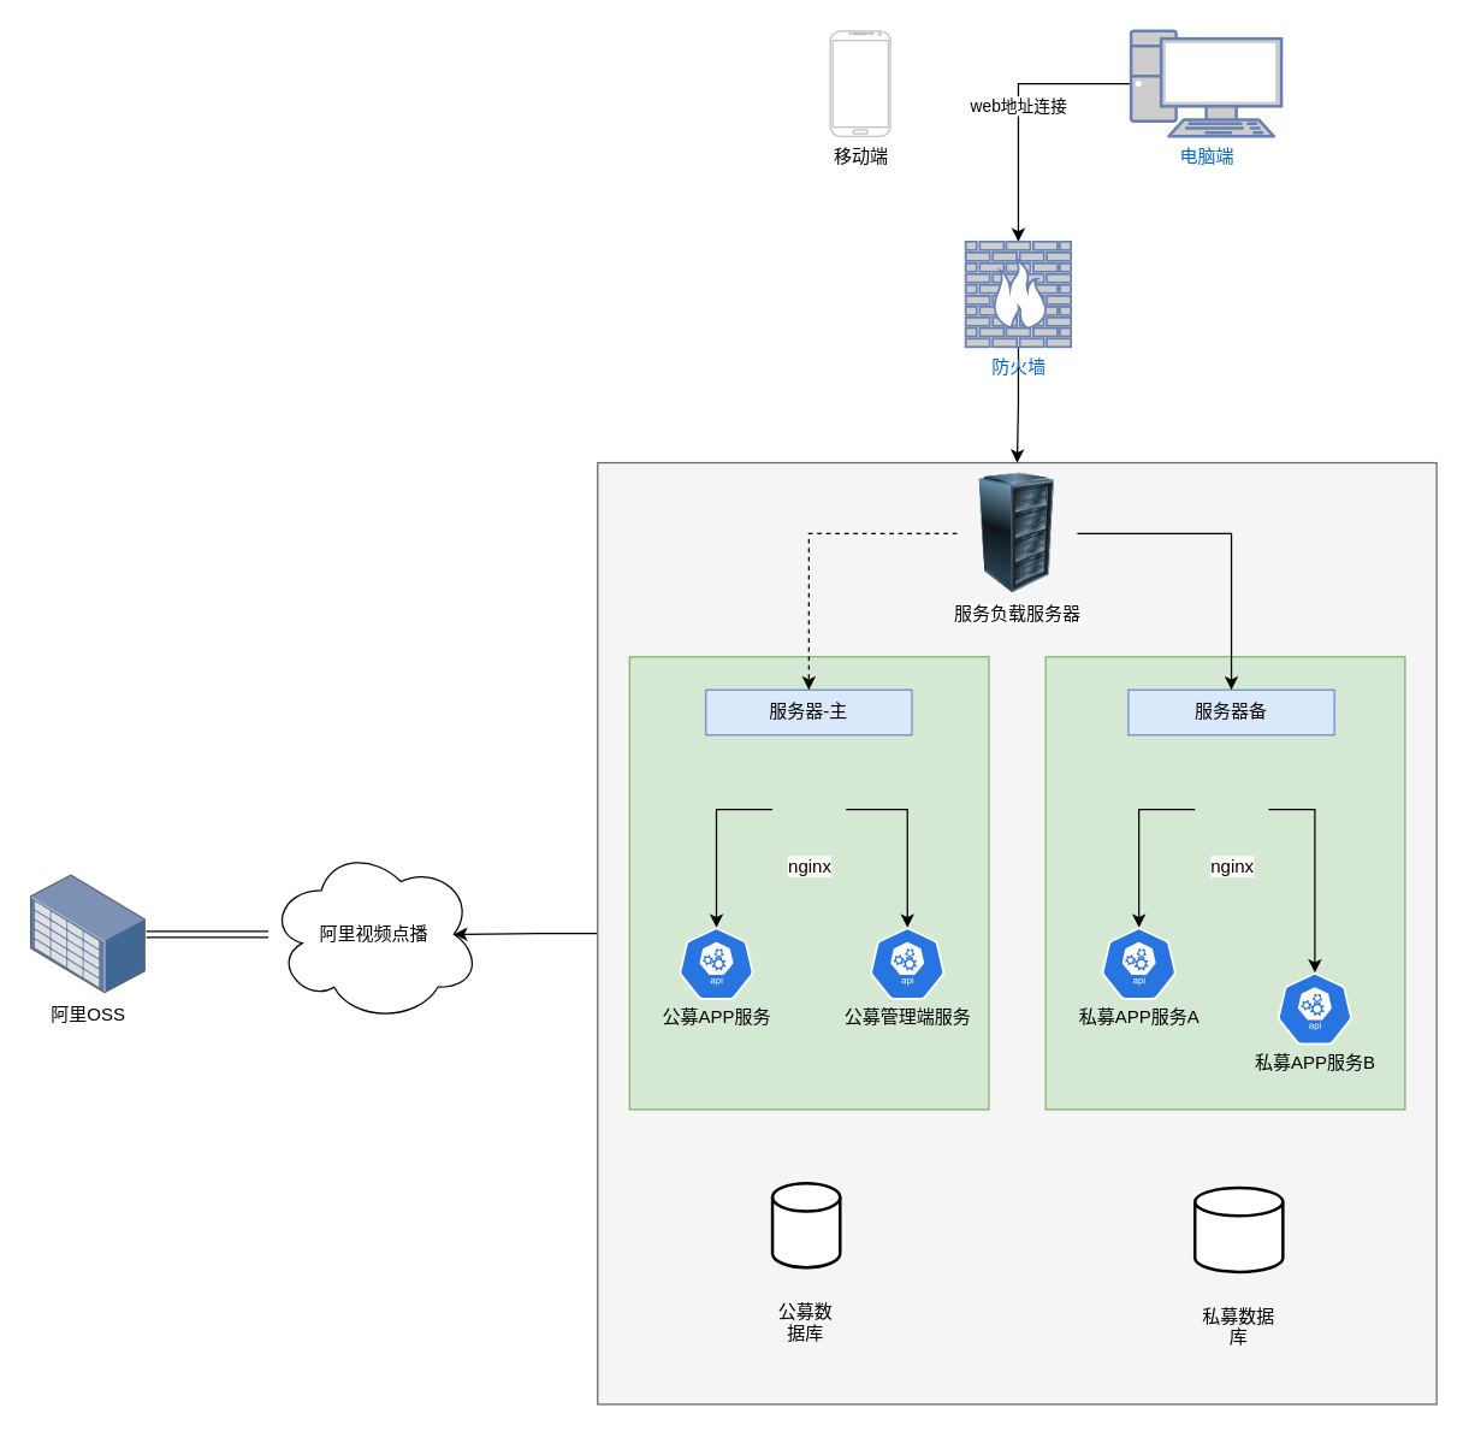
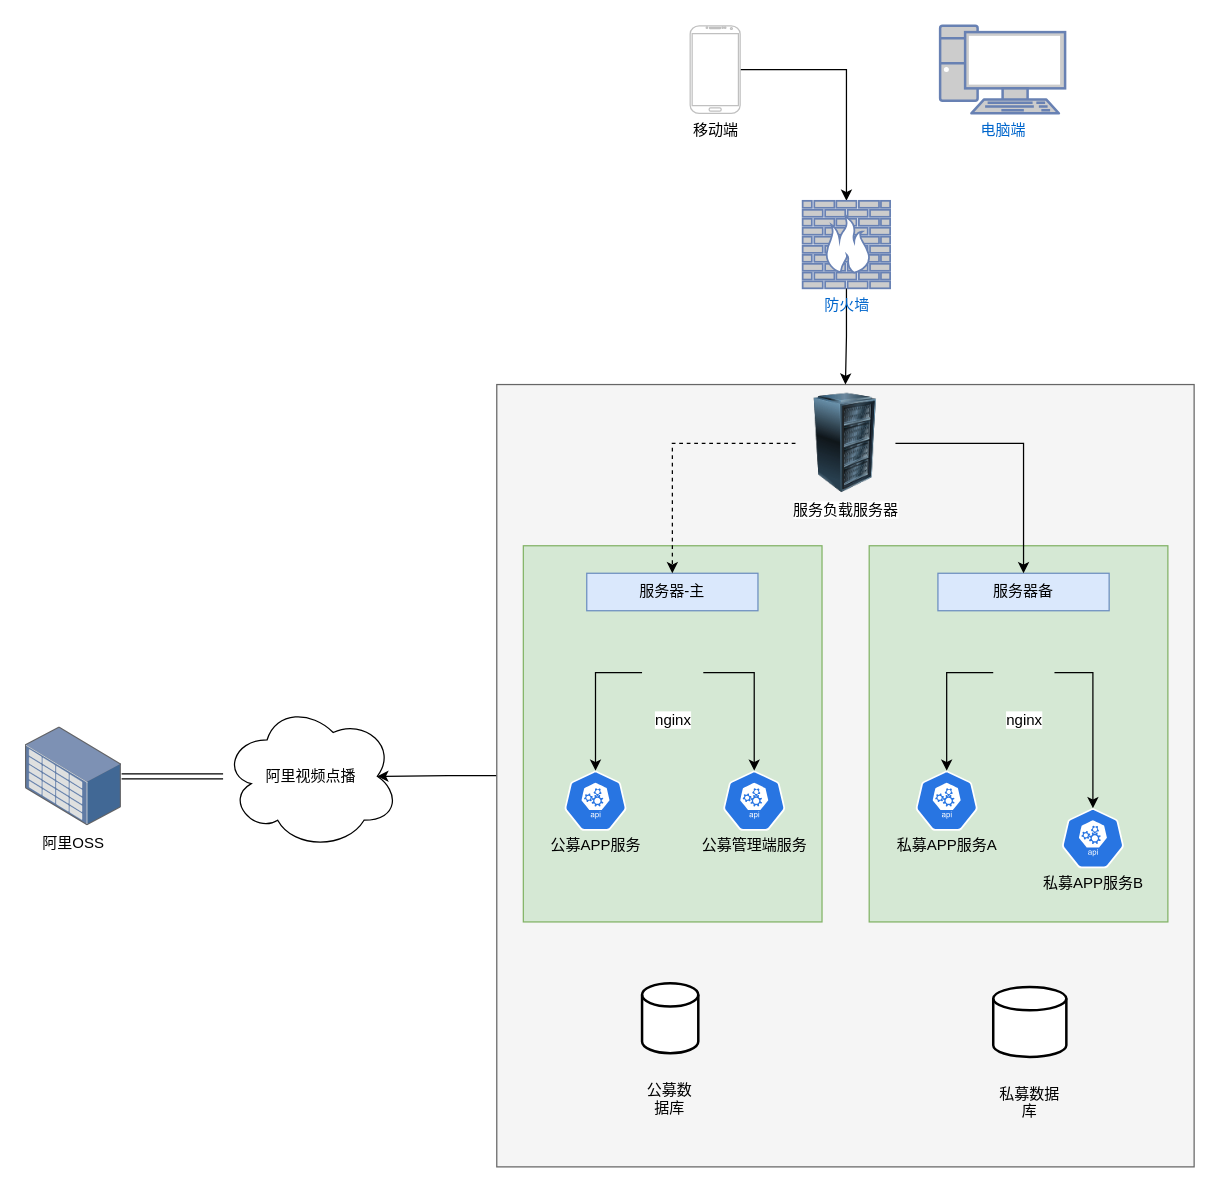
+ <mxCell id="4" style="edgeStyle=orthogonalEdgeStyle;rounded=0;orthogonalLoop=1;jettySize=auto;html=1;" parent="1" source="5" target="9" edge="1"><mxGeometry relative="1" as="geometry" /></mxCell>
- <mxCell id="6" value="web地址连接" style="edgeStyle=orthogonalEdgeStyle;rounded=0;orthogonalLoop=1;jettySize=auto;html=1;" parent="1" source="7" target="9" edge="1"><mxGeometry relative="1" as="geometry" /></mxCell>
